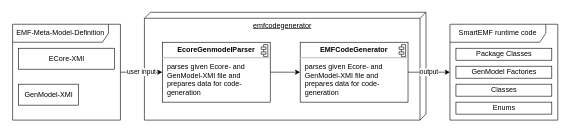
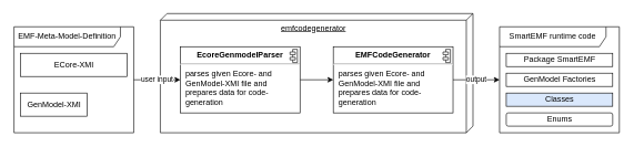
- <mxCell id="15" value="Package Classes" style="html=1;" vertex="1" parent="1"><mxGeometry x="760" y="80" width="160" height="20" as="geometry" /></mxCell>
+ <mxCell id="15" value="Package SmartEMF" style="html=1;" vertex="1" parent="1"><mxGeometry x="760" y="80" width="160" height="20" as="geometry" /></mxCell>
- <mxCell id="14" value="Classes" style="html=1;" vertex="1" parent="1"><mxGeometry x="760" y="140" width="160" height="20" as="geometry" /></mxCell>
+ <mxCell id="14" value="Classes" style="html=1;fillColor=#dae8fc;" vertex="1" parent="1"><mxGeometry x="760" y="140" width="160" height="20" as="geometry" /></mxCell>
- <mxCell id="17" value="Enums" style="html=1;" vertex="1" parent="1"><mxGeometry x="760" y="170" width="160" height="20" as="geometry" /></mxCell>
+ <mxCell id="17" value="Enums" style="html=1;rounded=1;" vertex="1" parent="1"><mxGeometry x="760" y="170" width="160" height="20" as="geometry" /></mxCell>
